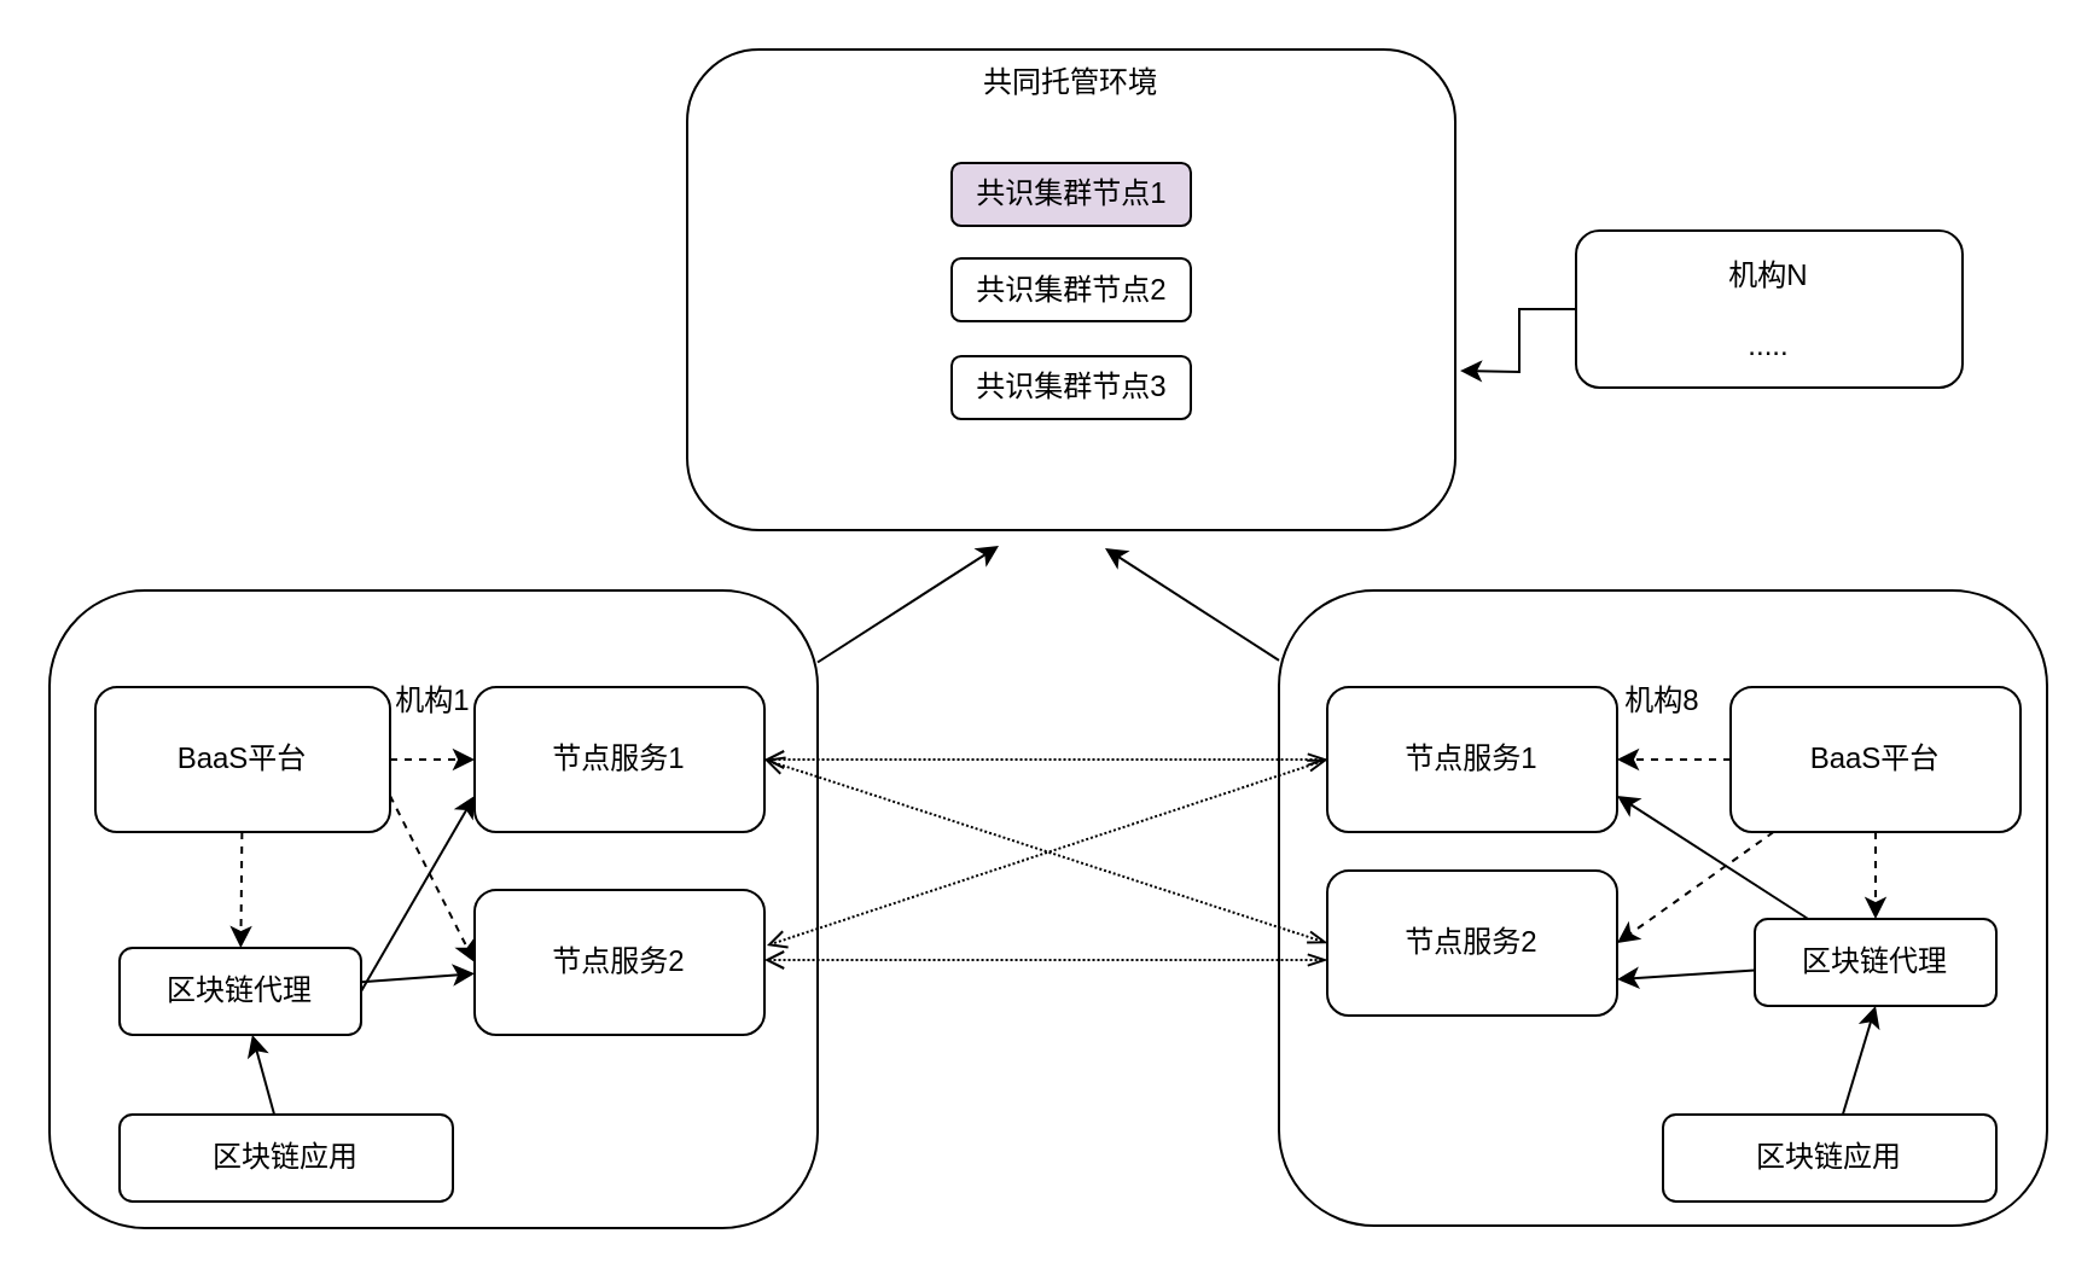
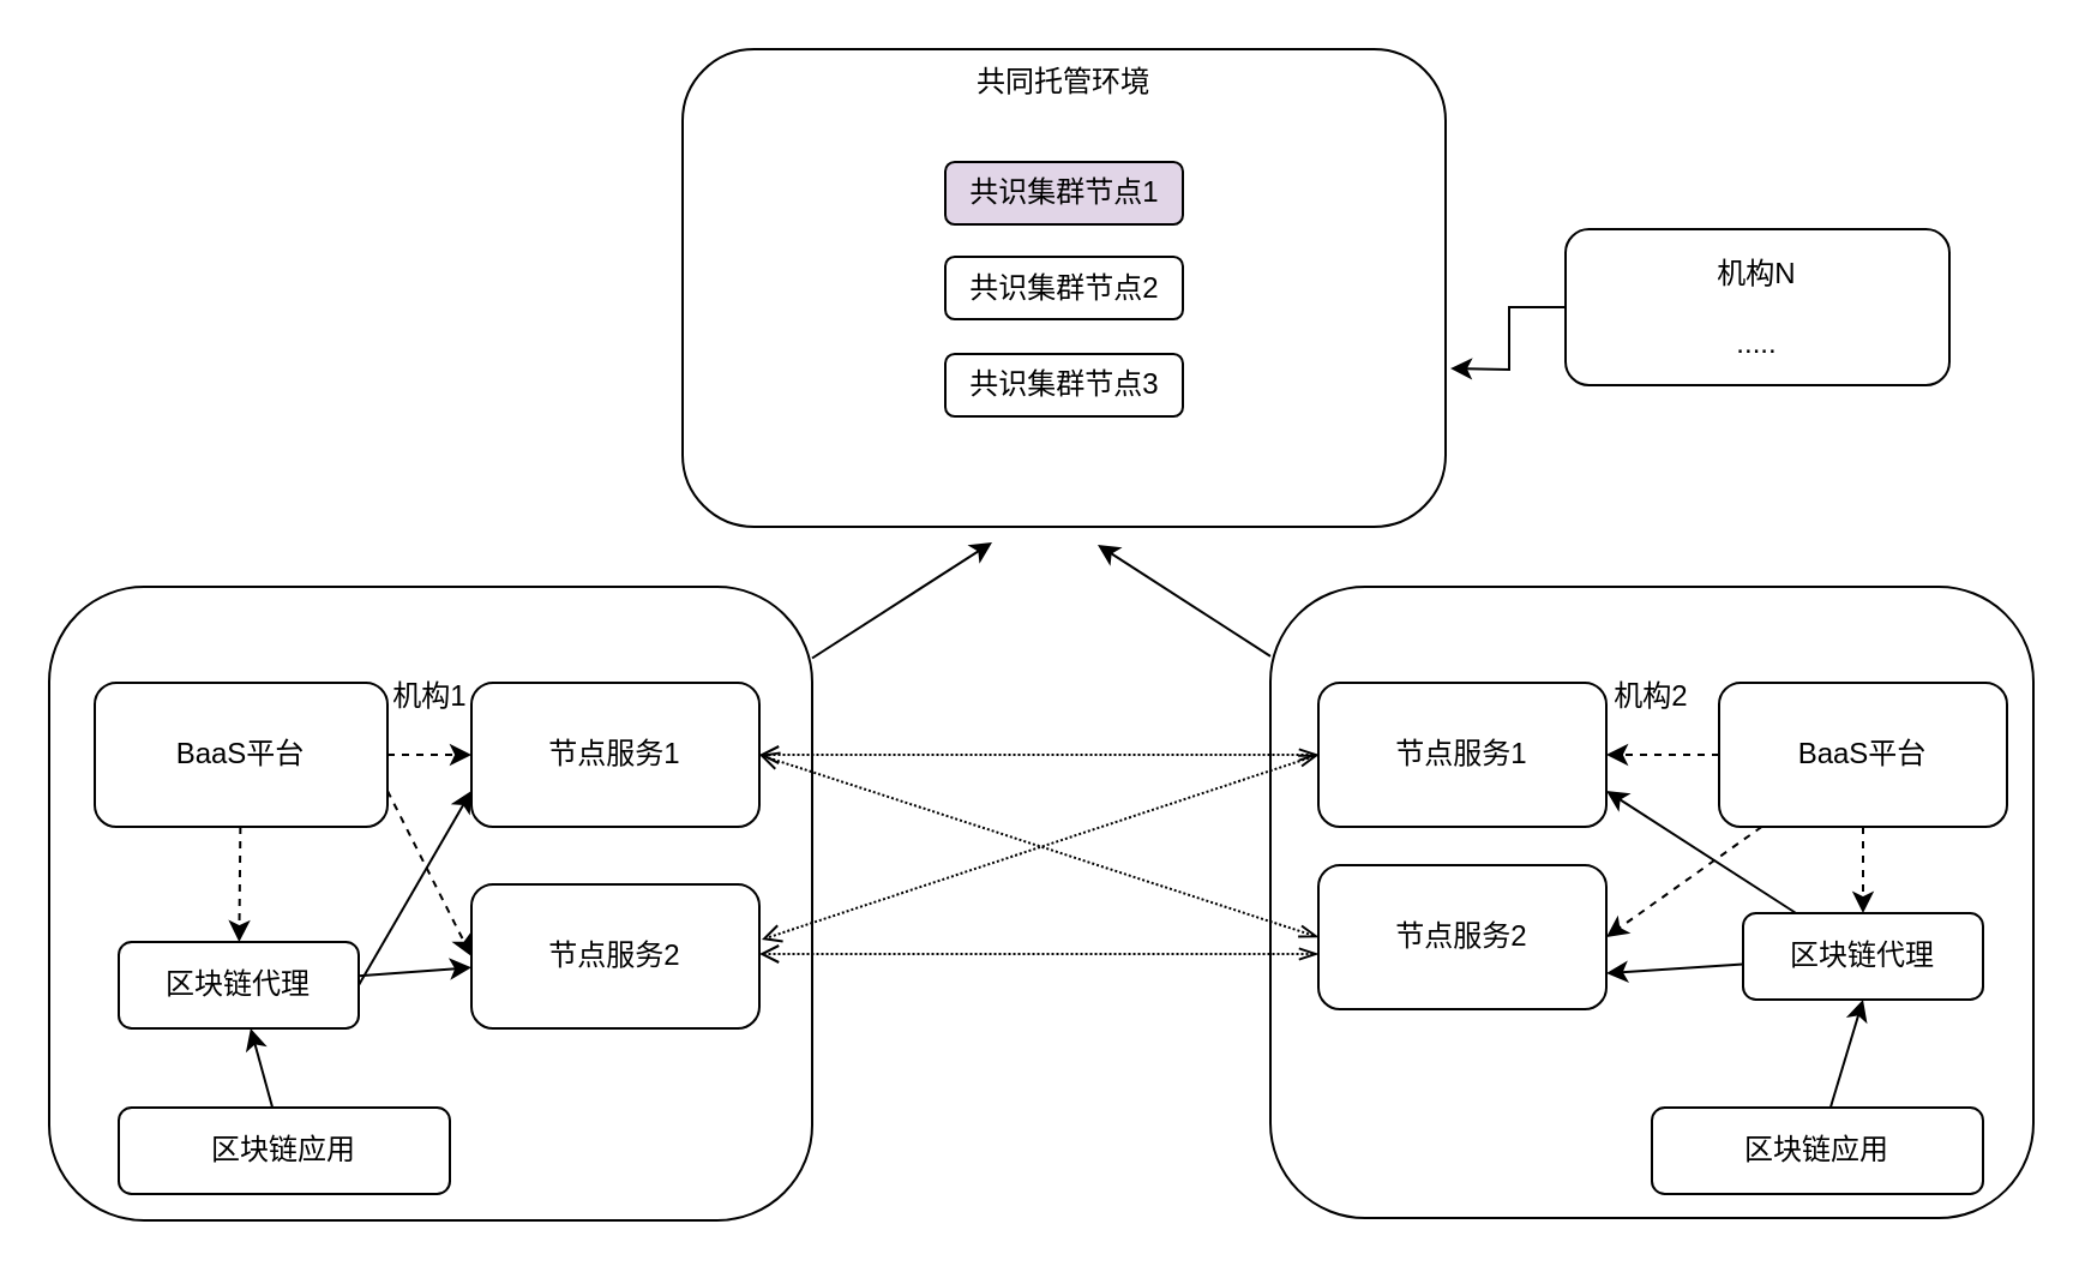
- <mxCell id="5" value="机构8&lt;br&gt;&lt;br&gt;&lt;br&gt;&lt;br&gt;&lt;br&gt;&lt;br&gt;&lt;br&gt;&lt;br&gt;&lt;br&gt;&lt;br&gt;&lt;br&gt;&lt;br&gt;&lt;br&gt;" style="rounded=1;whiteSpace=wrap;html=1;" parent="1" vertex="1"><mxGeometry x="529" y="244" width="318" height="263" as="geometry" /></mxCell>
+ <mxCell id="5" value="机构2&lt;br&gt;&lt;br&gt;&lt;br&gt;&lt;br&gt;&lt;br&gt;&lt;br&gt;&lt;br&gt;&lt;br&gt;&lt;br&gt;&lt;br&gt;&lt;br&gt;&lt;br&gt;&lt;br&gt;" style="rounded=1;whiteSpace=wrap;html=1;" parent="1" vertex="1"><mxGeometry x="529" y="244" width="318" height="263" as="geometry" /></mxCell>
